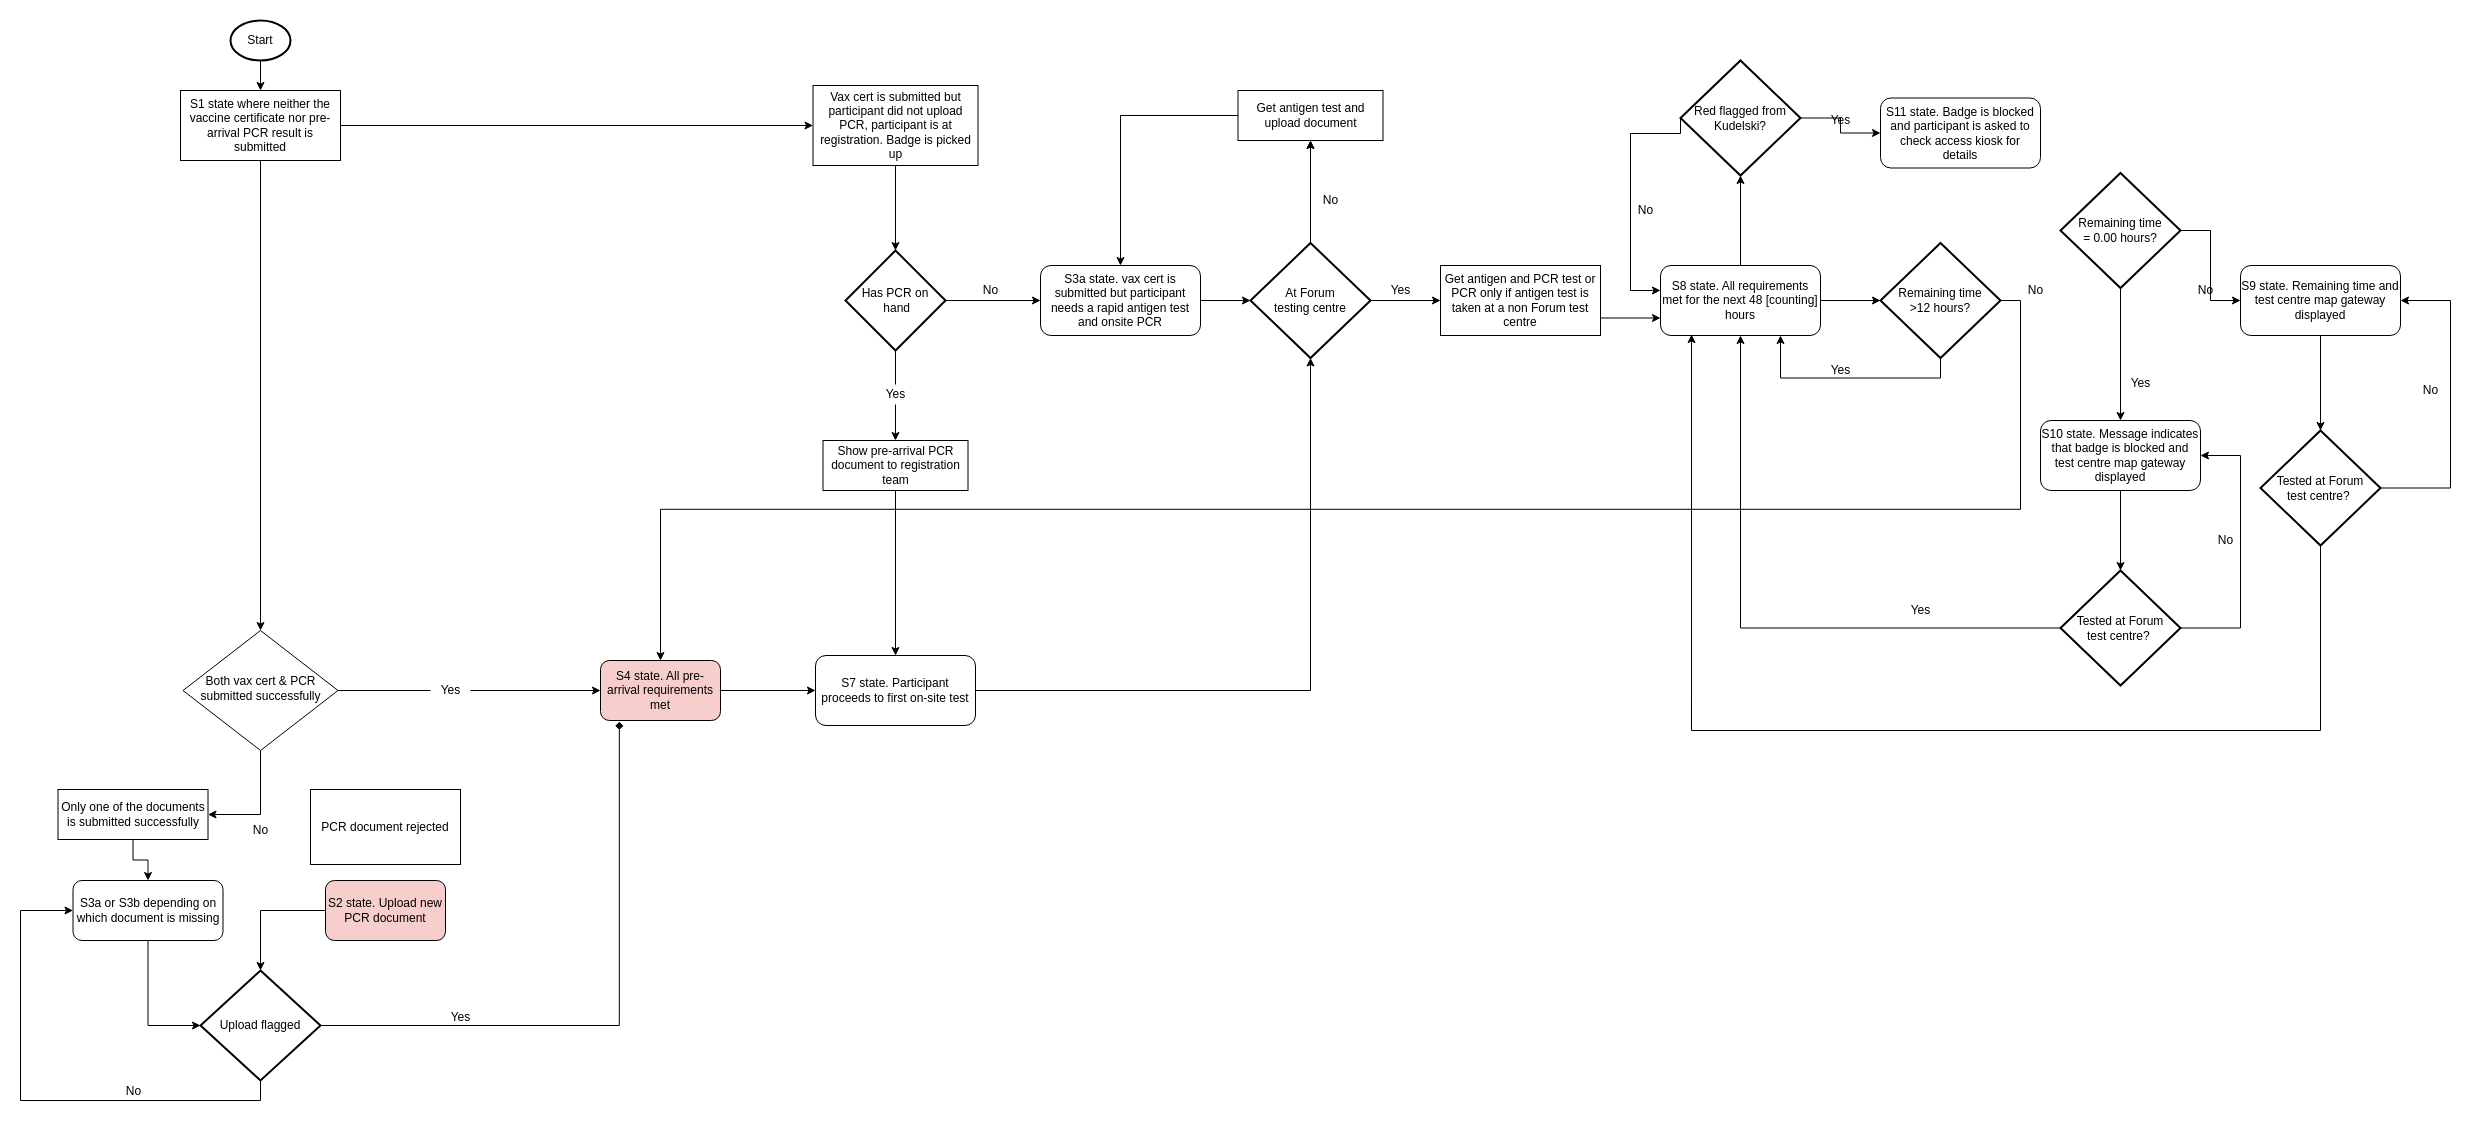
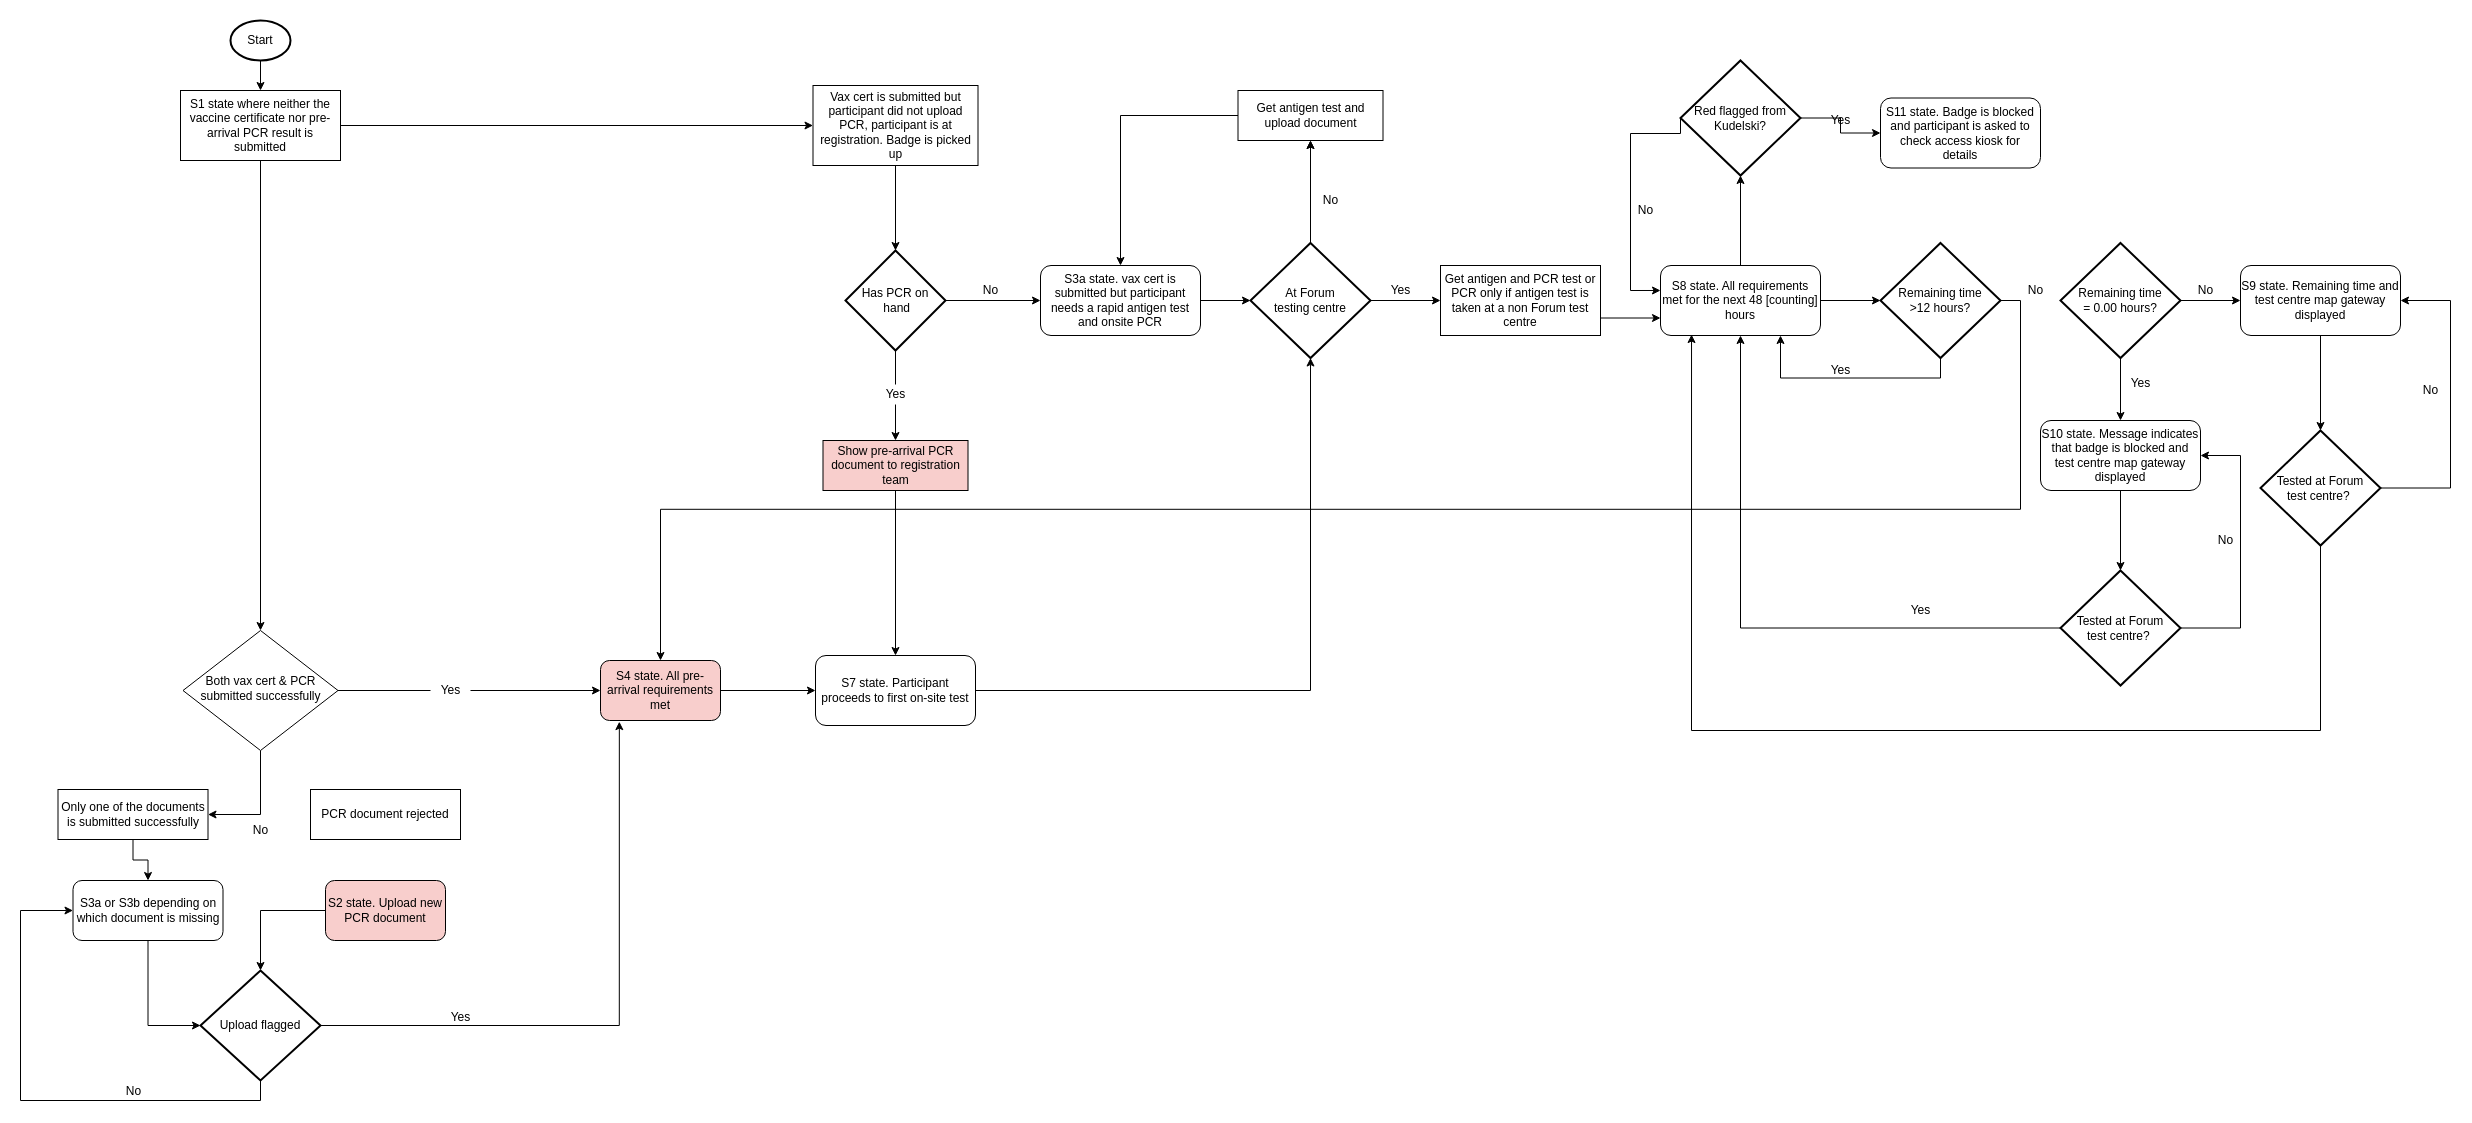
- <mxCell id="60" value="Remaining time &lt;br&gt;= 0.00 hours?" style="strokeWidth=2;html=1;shape=mxgraph.flowchart.decision;whiteSpace=wrap;" vertex="1" parent="1"><mxGeometry x="2060" y="172.5" width="120" height="115" as="geometry" /></mxCell>
+ <mxCell id="60" value="Remaining time &lt;br&gt;= 0.00 hours?" style="strokeWidth=2;html=1;shape=mxgraph.flowchart.decision;whiteSpace=wrap;" vertex="1" parent="1"><mxGeometry x="2060" y="242.5" width="120" height="115" as="geometry" /></mxCell>
- <mxCell id="32" value="Show pre-arrival PCR document to registration team" style="rounded=0;whiteSpace=wrap;html=1;fontSize=12;glass=0;strokeWidth=1;shadow=0;" vertex="1" parent="1"><mxGeometry x="822.5" y="440" width="145" height="50" as="geometry" /></mxCell>
+ <mxCell id="32" value="Show pre-arrival PCR document to registration team" style="rounded=0;whiteSpace=wrap;html=1;fontSize=12;glass=0;strokeWidth=1;shadow=0;fillColor=#f8cecc;" vertex="1" parent="1"><mxGeometry x="822.5" y="440" width="145" height="50" as="geometry" /></mxCell>
- <mxCell id="20" style="edgeStyle=orthogonalEdgeStyle;rounded=0;orthogonalLoop=1;jettySize=auto;html=1;exitX=1;exitY=0.5;exitDx=0;exitDy=0;exitPerimeter=0;entryX=0.157;entryY=1.019;entryDx=0;entryDy=0;entryPerimeter=0;endArrow=diamond;" edge="1" parent="1" source="22" target="15"><mxGeometry relative="1" as="geometry" /></mxCell>
+ <mxCell id="20" style="edgeStyle=orthogonalEdgeStyle;rounded=0;orthogonalLoop=1;jettySize=auto;html=1;exitX=1;exitY=0.5;exitDx=0;exitDy=0;exitPerimeter=0;entryX=0.157;entryY=1.019;entryDx=0;entryDy=0;entryPerimeter=0;" edge="1" parent="1" source="22" target="15"><mxGeometry relative="1" as="geometry" /></mxCell>
- <mxCell id="16" value="PCR document rejected" style="rounded=0;whiteSpace=wrap;html=1;fontSize=12;glass=0;strokeWidth=1;shadow=0;" vertex="1" parent="1"><mxGeometry x="310" y="789" width="150" height="75" as="geometry" /></mxCell>
+ <mxCell id="16" value="PCR document rejected" style="rounded=0;whiteSpace=wrap;html=1;fontSize=12;glass=0;strokeWidth=1;shadow=0;" vertex="1" parent="1"><mxGeometry x="310" y="789" width="150" height="50" as="geometry" /></mxCell>
